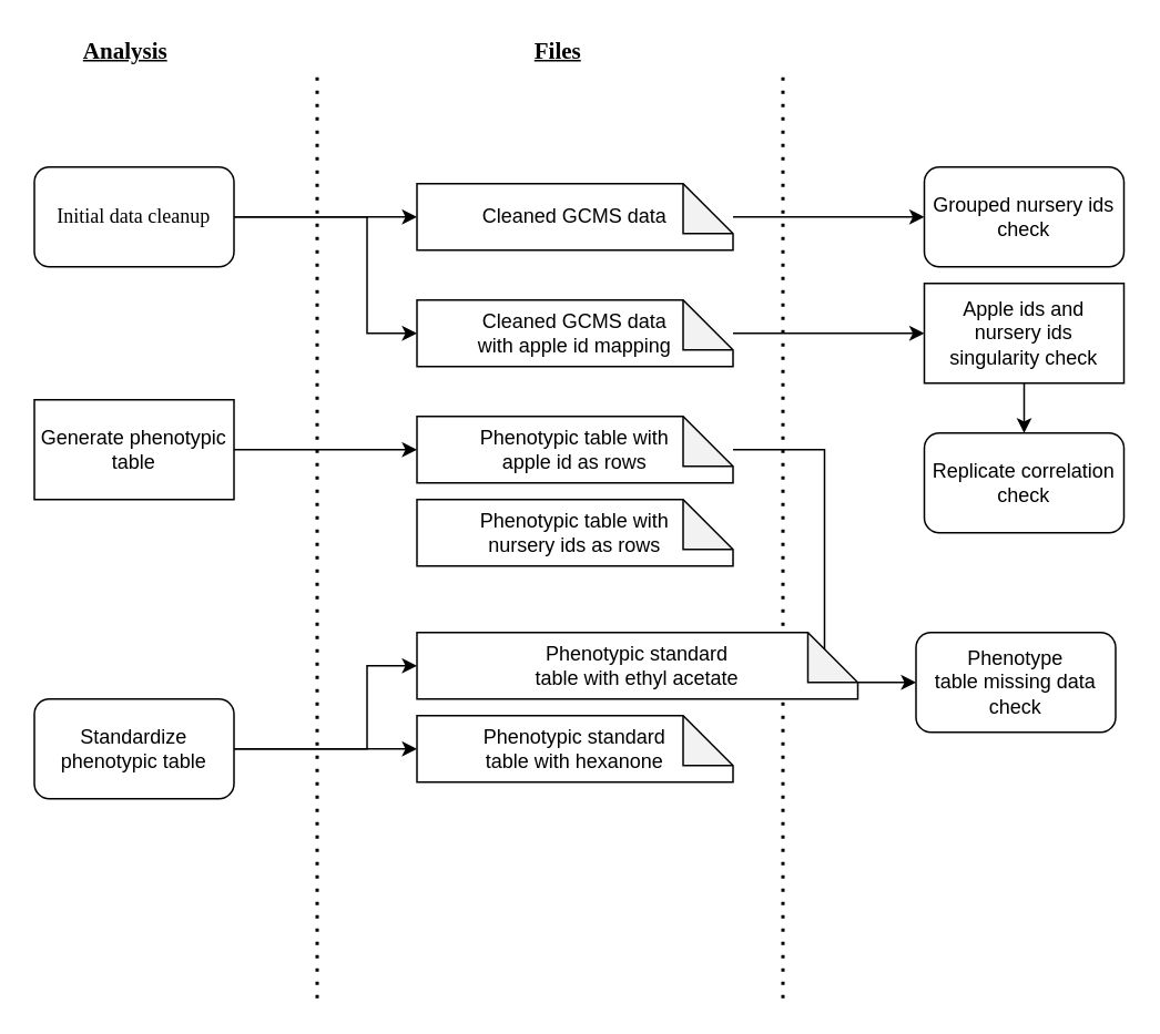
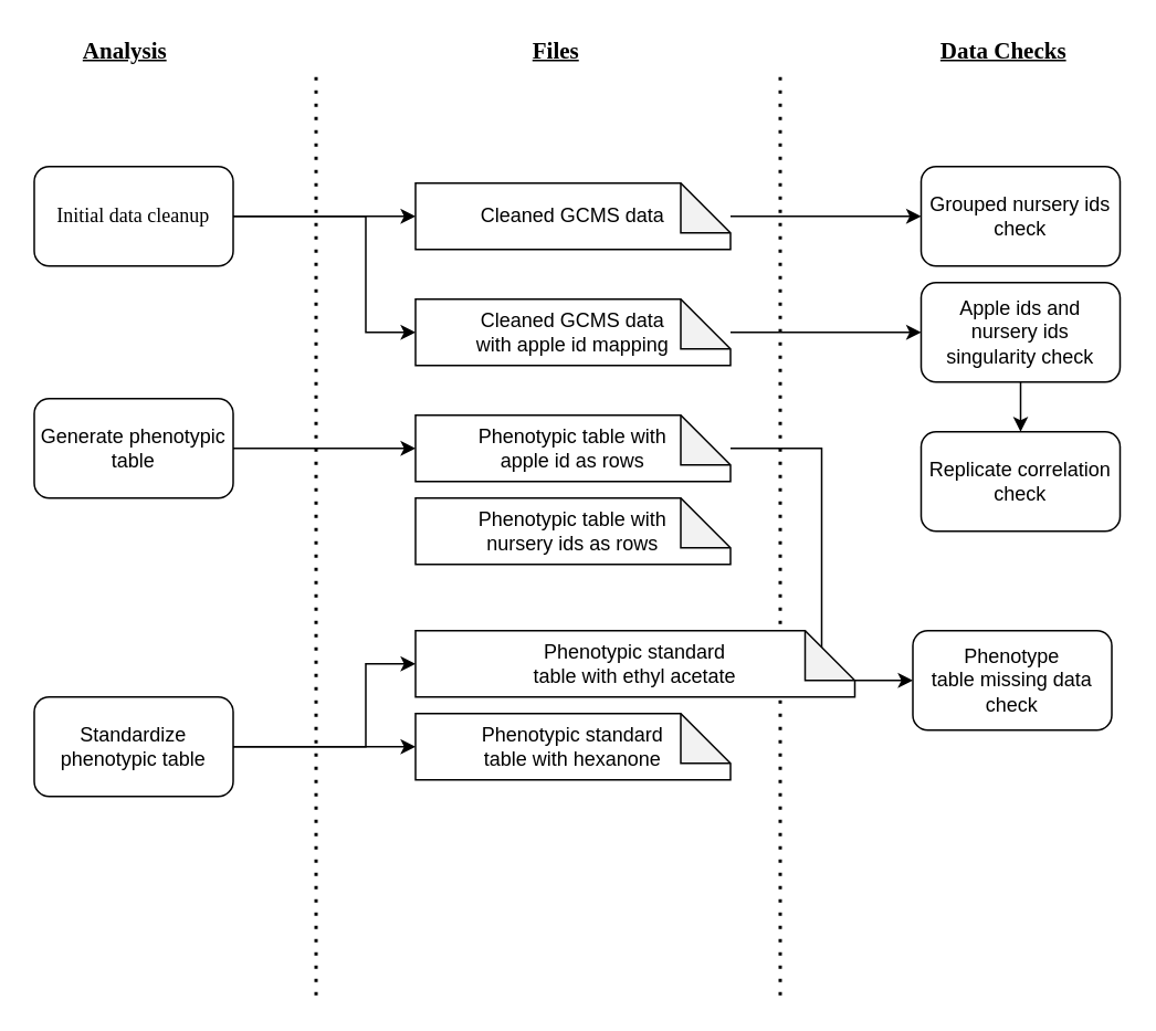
+ <mxCell id="6" value="&lt;font face=&quot;Comfortaa&quot; data-font-src=&quot;https://fonts.googleapis.com/css?family=Comfortaa&quot; style=&quot;font-size: 14px&quot;&gt;&lt;span style=&quot;font-size: 14px;&quot;&gt;&lt;span style=&quot;font-size: 14px;&quot;&gt;Data Checks&lt;/span&gt;&lt;/span&gt;&lt;/font&gt;" style="text;html=1;strokeColor=none;fillColor=none;align=center;verticalAlign=middle;whiteSpace=wrap;rounded=0;fontStyle=5;fontSize=14;" vertex="1" parent="1"><mxGeometry x="555" y="20" width="100" height="20" as="geometry" /></mxCell>
- <mxCell id="26" value="Apple ids and &lt;br&gt;nursery ids &lt;br&gt;singularity check" style="whiteSpace=wrap;html=1;rounded=0;" vertex="1" parent="1"><mxGeometry x="555" y="170" width="120" height="60" as="geometry" /></mxCell>
+ <mxCell id="26" value="Apple ids and &lt;br&gt;nursery ids &lt;br&gt;singularity check" style="whiteSpace=wrap;html=1;rounded=1;" vertex="1" parent="1"><mxGeometry x="555" y="170" width="120" height="60" as="geometry" /></mxCell>
- <mxCell id="11" value="Generate phenotypic table" style="whiteSpace=wrap;html=1;rounded=0;" vertex="1" parent="1"><mxGeometry x="20" y="240" width="120" height="60" as="geometry" /></mxCell>
+ <mxCell id="11" value="Generate phenotypic table" style="whiteSpace=wrap;html=1;rounded=1;" vertex="1" parent="1"><mxGeometry x="20" y="240" width="120" height="60" as="geometry" /></mxCell>
